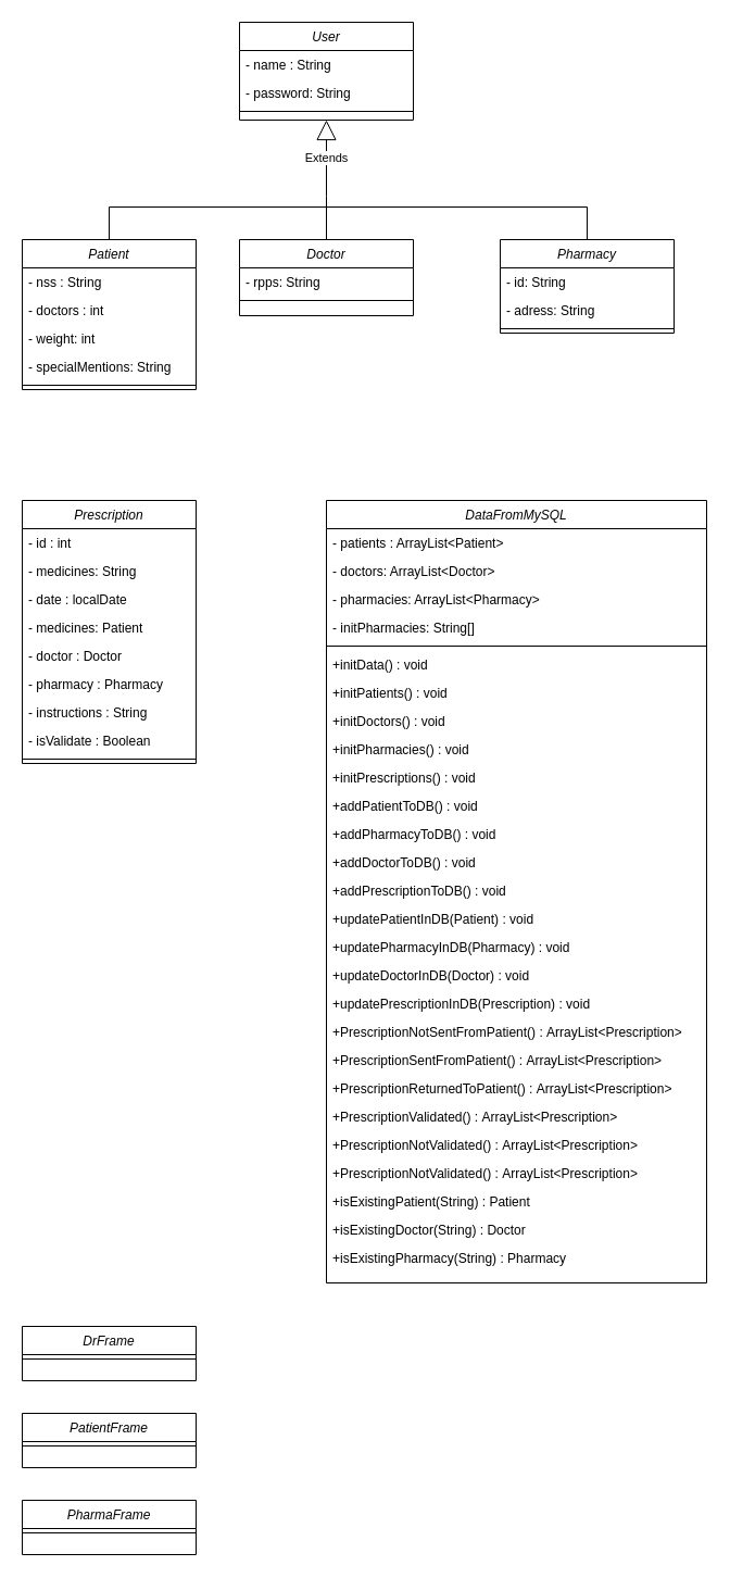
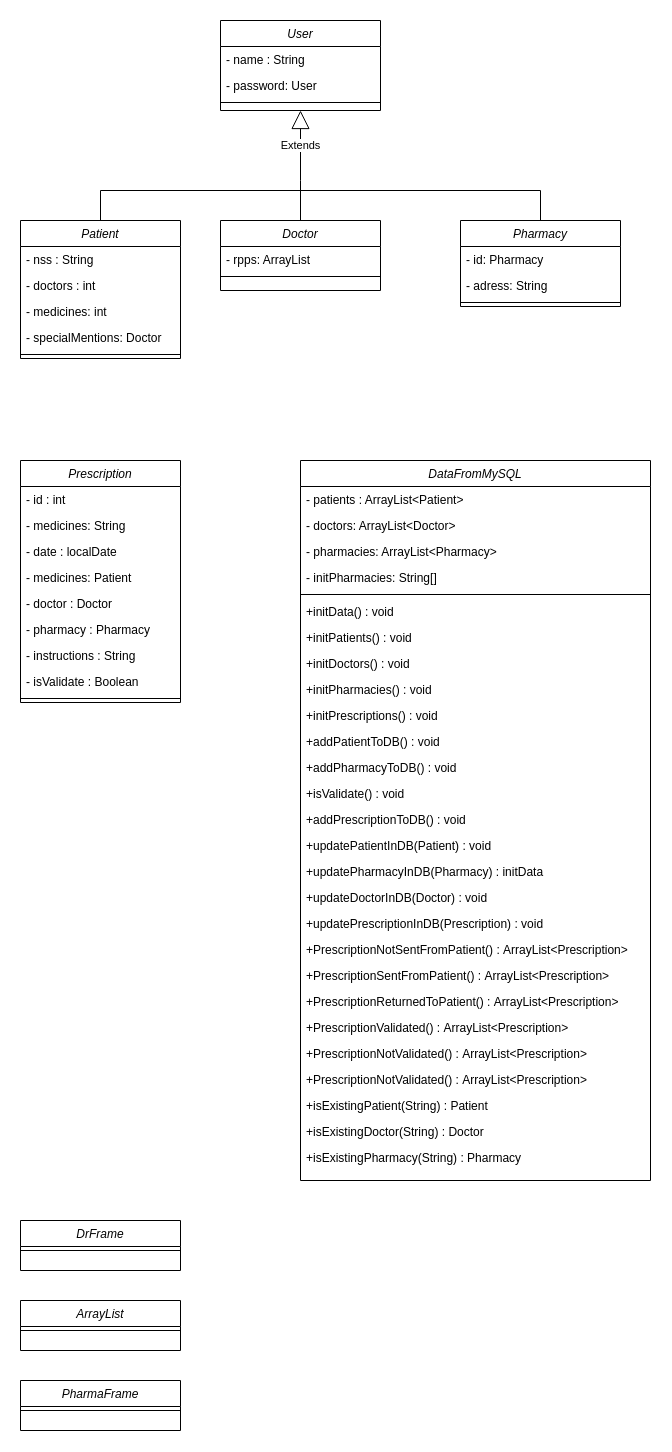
- <mxCell id="4" value="- password: String" style="text;align=left;verticalAlign=top;spacingLeft=4;spacingRight=4;overflow=hidden;rotatable=0;points=[[0,0.5],[1,0.5]];portConstraint=eastwest;rounded=0;shadow=0;html=0;" parent="2" vertex="1"><mxGeometry y="52" width="160" height="26" as="geometry" /></mxCell>
+ <mxCell id="4" value="- password: User" style="text;align=left;verticalAlign=top;spacingLeft=4;spacingRight=4;overflow=hidden;rotatable=0;points=[[0,0.5],[1,0.5]];portConstraint=eastwest;rounded=0;shadow=0;html=0;" parent="2" vertex="1"><mxGeometry y="52" width="160" height="26" as="geometry" /></mxCell>
- <mxCell id="13" value="- rpps: String" style="text;align=left;verticalAlign=top;spacingLeft=4;spacingRight=4;overflow=hidden;rotatable=0;points=[[0,0.5],[1,0.5]];portConstraint=eastwest;" vertex="1" parent="12"><mxGeometry y="26" width="160" height="26" as="geometry" /></mxCell>
+ <mxCell id="13" value="- rpps: ArrayList" style="text;align=left;verticalAlign=top;spacingLeft=4;spacingRight=4;overflow=hidden;rotatable=0;points=[[0,0.5],[1,0.5]];portConstraint=eastwest;" vertex="1" parent="12"><mxGeometry y="26" width="160" height="26" as="geometry" /></mxCell>
- <mxCell id="16" value="- id: String" style="text;align=left;verticalAlign=top;spacingLeft=4;spacingRight=4;overflow=hidden;rotatable=0;points=[[0,0.5],[1,0.5]];portConstraint=eastwest;" vertex="1" parent="15"><mxGeometry y="26" width="160" height="26" as="geometry" /></mxCell>
+ <mxCell id="16" value="- id: Pharmacy" style="text;align=left;verticalAlign=top;spacingLeft=4;spacingRight=4;overflow=hidden;rotatable=0;points=[[0,0.5],[1,0.5]];portConstraint=eastwest;" vertex="1" parent="15"><mxGeometry y="26" width="160" height="26" as="geometry" /></mxCell>
- <mxCell id="9" value="- weight: int" style="text;align=left;verticalAlign=top;spacingLeft=4;spacingRight=4;overflow=hidden;rotatable=0;points=[[0,0.5],[1,0.5]];portConstraint=eastwest;rounded=0;shadow=0;html=0;" vertex="1" parent="6"><mxGeometry y="78" width="160" height="26" as="geometry" /></mxCell>
+ <mxCell id="9" value="- medicines: int" style="text;align=left;verticalAlign=top;spacingLeft=4;spacingRight=4;overflow=hidden;rotatable=0;points=[[0,0.5],[1,0.5]];portConstraint=eastwest;rounded=0;shadow=0;html=0;" vertex="1" parent="6"><mxGeometry y="78" width="160" height="26" as="geometry" /></mxCell>
- <mxCell id="10" value="- specialMentions: String" style="text;align=left;verticalAlign=top;spacingLeft=4;spacingRight=4;overflow=hidden;rotatable=0;points=[[0,0.5],[1,0.5]];portConstraint=eastwest;rounded=0;shadow=0;html=0;" vertex="1" parent="6"><mxGeometry y="104" width="160" height="26" as="geometry" /></mxCell>
+ <mxCell id="10" value="- specialMentions: Doctor" style="text;align=left;verticalAlign=top;spacingLeft=4;spacingRight=4;overflow=hidden;rotatable=0;points=[[0,0.5],[1,0.5]];portConstraint=eastwest;rounded=0;shadow=0;html=0;" vertex="1" parent="6"><mxGeometry y="104" width="160" height="26" as="geometry" /></mxCell>
- <mxCell id="42" value="+addDoctorToDB() : void" style="text;align=left;verticalAlign=top;spacingLeft=4;spacingRight=4;overflow=hidden;rotatable=0;points=[[0,0.5],[1,0.5]];portConstraint=eastwest;rounded=0;shadow=0;html=0;" vertex="1" parent="29"><mxGeometry y="320" width="350" height="26" as="geometry" /></mxCell>
+ <mxCell id="42" value="+isValidate() : void" style="text;align=left;verticalAlign=top;spacingLeft=4;spacingRight=4;overflow=hidden;rotatable=0;points=[[0,0.5],[1,0.5]];portConstraint=eastwest;rounded=0;shadow=0;html=0;" vertex="1" parent="29"><mxGeometry y="320" width="350" height="26" as="geometry" /></mxCell>
- <mxCell id="45" value="+updatePharmacyInDB(Pharmacy) : void" style="text;align=left;verticalAlign=top;spacingLeft=4;spacingRight=4;overflow=hidden;rotatable=0;points=[[0,0.5],[1,0.5]];portConstraint=eastwest;rounded=0;shadow=0;html=0;" vertex="1" parent="29"><mxGeometry y="398" width="350" height="26" as="geometry" /></mxCell>
+ <mxCell id="45" value="+updatePharmacyInDB(Pharmacy) : initData" style="text;align=left;verticalAlign=top;spacingLeft=4;spacingRight=4;overflow=hidden;rotatable=0;points=[[0,0.5],[1,0.5]];portConstraint=eastwest;rounded=0;shadow=0;html=0;" vertex="1" parent="29"><mxGeometry y="398" width="350" height="26" as="geometry" /></mxCell>
- <mxCell id="63" value="PatientFrame" style="swimlane;fontStyle=2;align=center;verticalAlign=top;childLayout=stackLayout;horizontal=1;startSize=26;horizontalStack=0;resizeParent=1;resizeLast=0;collapsible=1;marginBottom=0;rounded=0;shadow=0;strokeWidth=1;" vertex="1" parent="1"><mxGeometry y="1300" width="160" height="50" as="geometry" x="20"><mxRectangle x="230" y="140" width="160" height="26" as="alternateBounds" /></mxGeometry></mxCell>
+ <mxCell id="63" value="ArrayList" style="swimlane;fontStyle=2;align=center;verticalAlign=top;childLayout=stackLayout;horizontal=1;startSize=26;horizontalStack=0;resizeParent=1;resizeLast=0;collapsible=1;marginBottom=0;rounded=0;shadow=0;strokeWidth=1;" vertex="1" parent="1"><mxGeometry y="1300" width="160" height="50" as="geometry" x="20"><mxRectangle x="230" y="140" width="160" height="26" as="alternateBounds" /></mxGeometry></mxCell>
